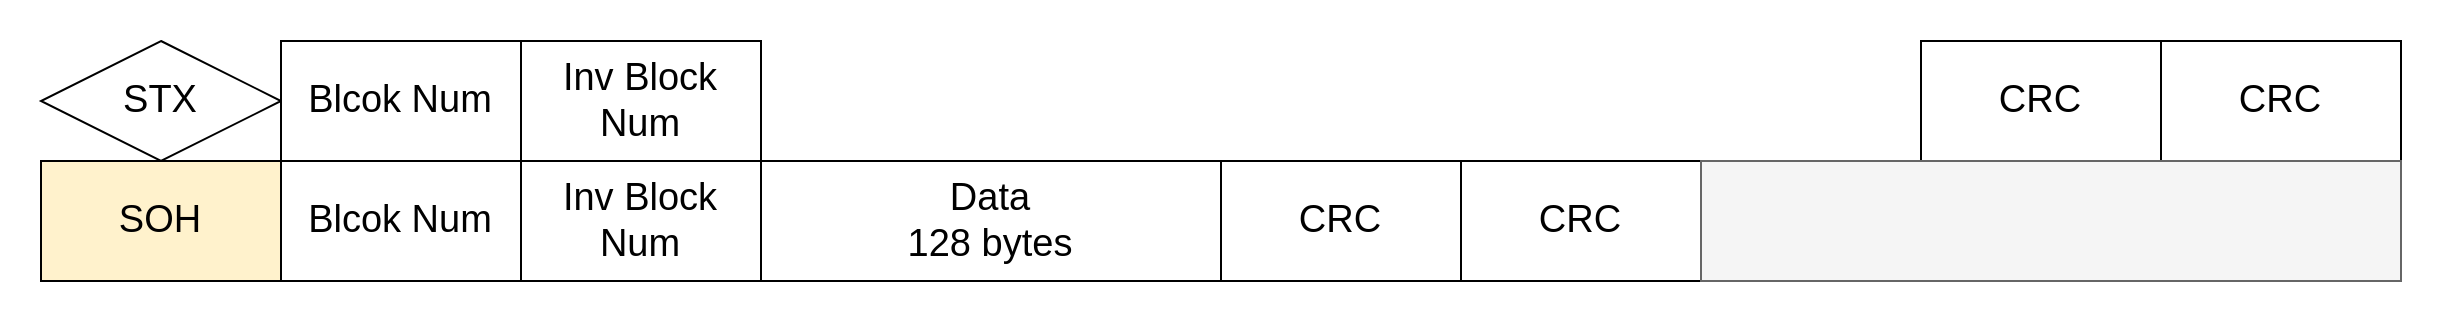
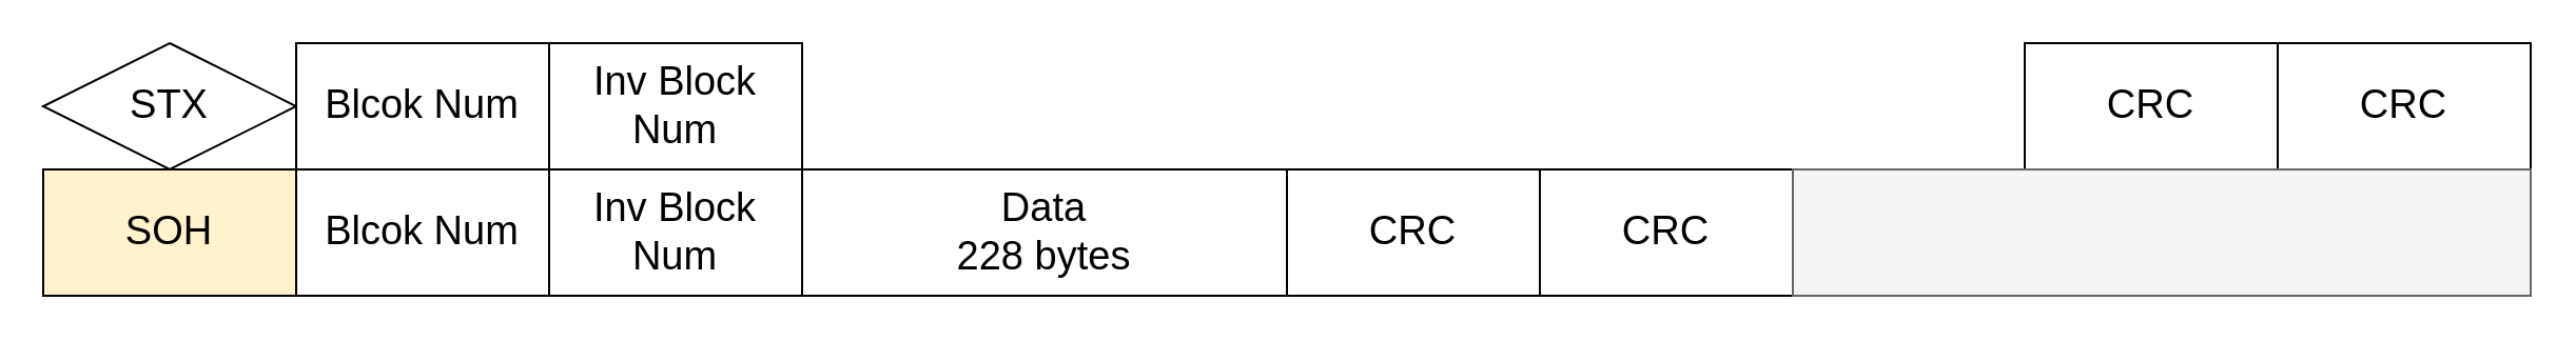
- <mxCell id="8" value="Data&lt;div&gt;128 bytes&lt;/div&gt;" style="rounded=0;whiteSpace=wrap;html=1;fontSize=19;" vertex="1" parent="1"><mxGeometry x="380" y="80" width="230" height="60" as="geometry" /></mxCell>
+ <mxCell id="8" value="Data&lt;div&gt;228 bytes&lt;/div&gt;" style="rounded=0;whiteSpace=wrap;html=1;fontSize=19;" vertex="1" parent="1"><mxGeometry x="380" y="80" width="230" height="60" as="geometry" /></mxCell>
